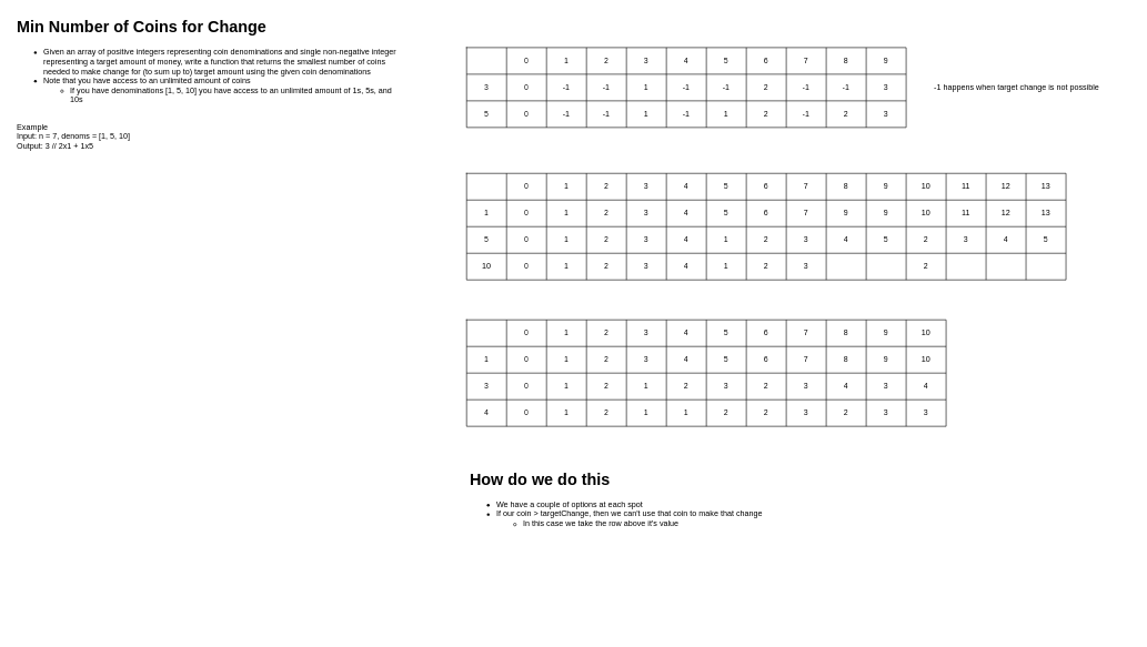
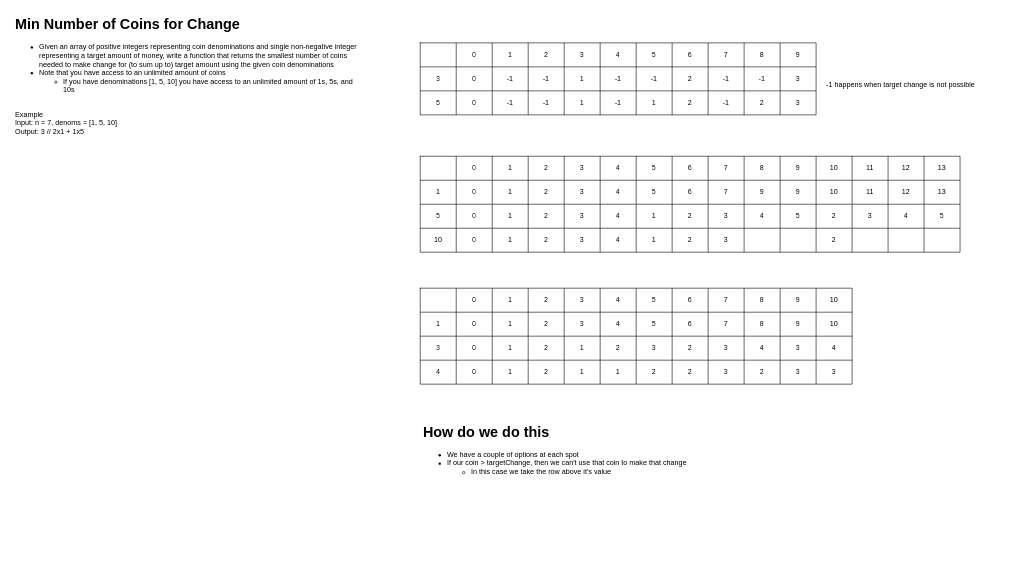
- <mxCell id="159" value="-1 happens when target change is not possible" style="text;html=1;strokeColor=none;fillColor=none;align=left;verticalAlign=middle;whiteSpace=wrap;rounded=0;" vertex="1" parent="1"><mxGeometry x="1400" y="116" width="300" height="30" as="geometry" /></mxCell>
+ <mxCell id="159" value="-1 happens when target change is not possible" style="text;html=1;strokeColor=none;fillColor=none;align=left;verticalAlign=middle;whiteSpace=wrap;rounded=0;" vertex="1" parent="1"><mxGeometry x="1375" y="126" width="300" height="30" as="geometry" /></mxCell>
